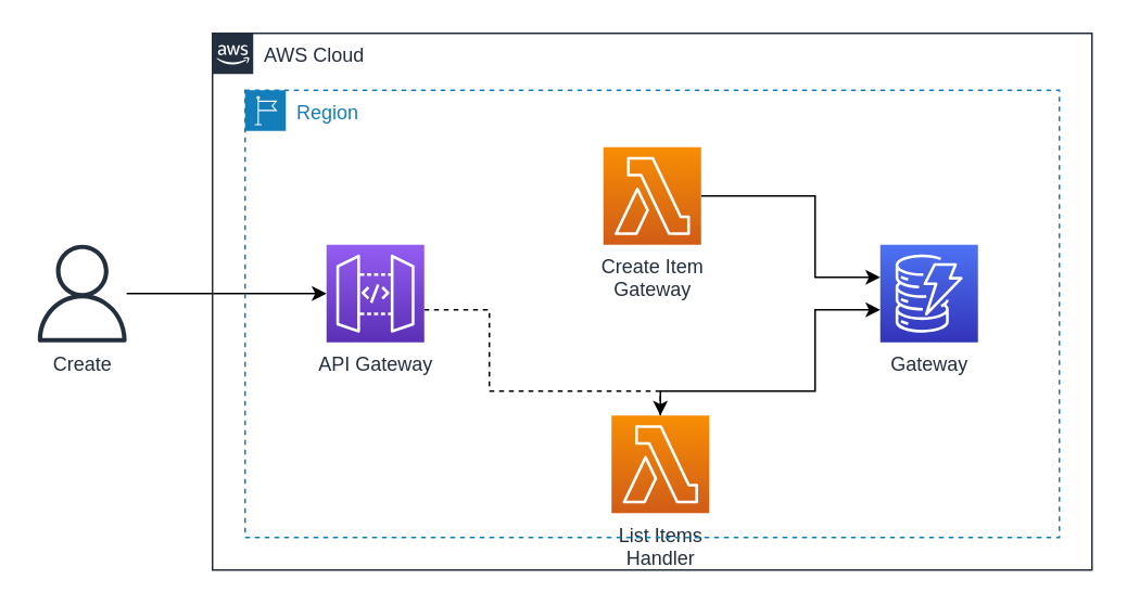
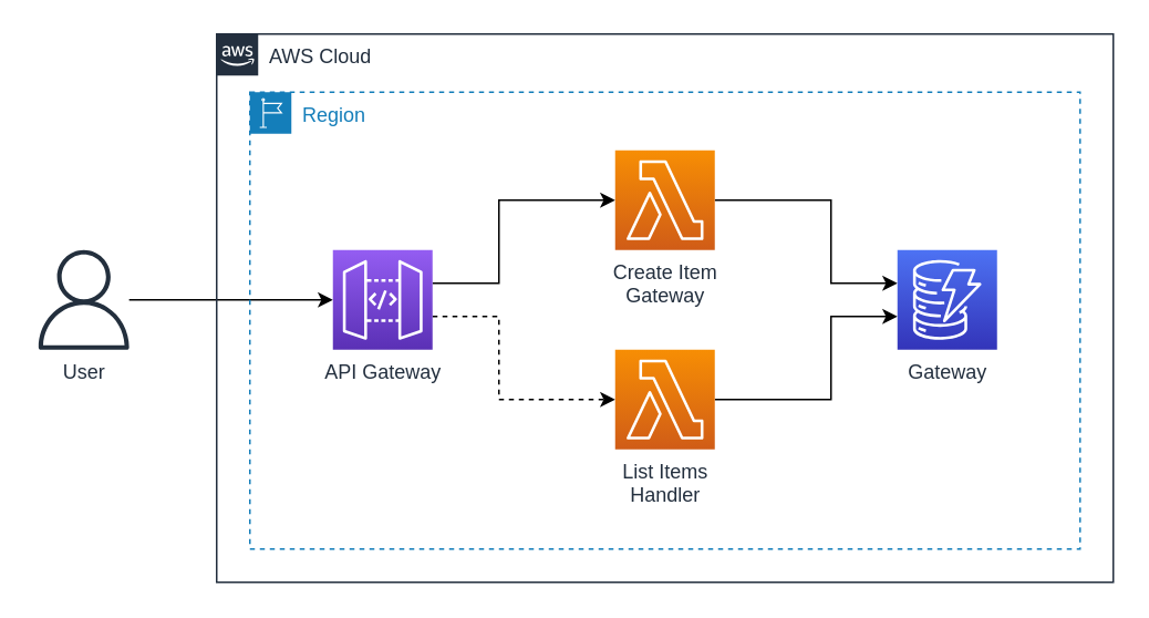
+ <mxCell id="4" style="edgeStyle=orthogonalEdgeStyle;rounded=0;orthogonalLoop=1;jettySize=auto;html=1;" edge="1" parent="1" source="13" target="7"><mxGeometry relative="1" as="geometry"><Array as="points"><mxPoint x="300" y="170" /><mxPoint x="300" y="120" /></Array></mxGeometry></mxCell>
- <mxCell id="3" value="Create" style="sketch=0;outlineConnect=0;fontColor=#232F3E;gradientColor=none;fillColor=#232F3D;strokeColor=none;dashed=0;verticalLabelPosition=bottom;verticalAlign=top;align=center;html=1;fontSize=12;fontStyle=0;aspect=fixed;pointerEvents=1;shape=mxgraph.aws4.user;" vertex="1" parent="1"><mxGeometry x="20" y="150" width="60" height="60" as="geometry" /></mxCell>
+ <mxCell id="3" value="User" style="sketch=0;outlineConnect=0;fontColor=#232F3E;gradientColor=none;fillColor=#232F3D;strokeColor=none;dashed=0;verticalLabelPosition=bottom;verticalAlign=top;align=center;html=1;fontSize=12;fontStyle=0;aspect=fixed;pointerEvents=1;shape=mxgraph.aws4.user;" vertex="1" parent="1"><mxGeometry x="20" y="150" width="60" height="60" as="geometry" /></mxCell>
- <mxCell id="9" value="List Items&lt;br&gt;Handler" style="sketch=0;points=[[0,0,0],[0.25,0,0],[0.5,0,0],[0.75,0,0],[1,0,0],[0,1,0],[0.25,1,0],[0.5,1,0],[0.75,1,0],[1,1,0],[0,0.25,0],[0,0.5,0],[0,0.75,0],[1,0.25,0],[1,0.5,0],[1,0.75,0]];outlineConnect=0;fontColor=#232F3E;gradientColor=#F78E04;gradientDirection=north;fillColor=#D05C17;strokeColor=#ffffff;dashed=0;verticalLabelPosition=bottom;verticalAlign=top;align=center;html=1;fontSize=12;fontStyle=0;aspect=fixed;shape=mxgraph.aws4.resourceIcon;resIcon=mxgraph.aws4.lambda;" vertex="1" parent="1"><mxGeometry x="375" y="255" width="60" height="60" as="geometry" /></mxCell>
+ <mxCell id="9" value="List Items&lt;br&gt;Handler" style="sketch=0;points=[[0,0,0],[0.25,0,0],[0.5,0,0],[0.75,0,0],[1,0,0],[0,1,0],[0.25,1,0],[0.5,1,0],[0.75,1,0],[1,1,0],[0,0.25,0],[0,0.5,0],[0,0.75,0],[1,0.25,0],[1,0.5,0],[1,0.75,0]];outlineConnect=0;fontColor=#232F3E;gradientColor=#F78E04;gradientDirection=north;fillColor=#D05C17;strokeColor=#ffffff;dashed=0;verticalLabelPosition=bottom;verticalAlign=top;align=center;html=1;fontSize=12;fontStyle=0;aspect=fixed;shape=mxgraph.aws4.resourceIcon;resIcon=mxgraph.aws4.lambda;" vertex="1" parent="1"><mxGeometry x="370" y="210" width="60" height="60" as="geometry" /></mxCell>
